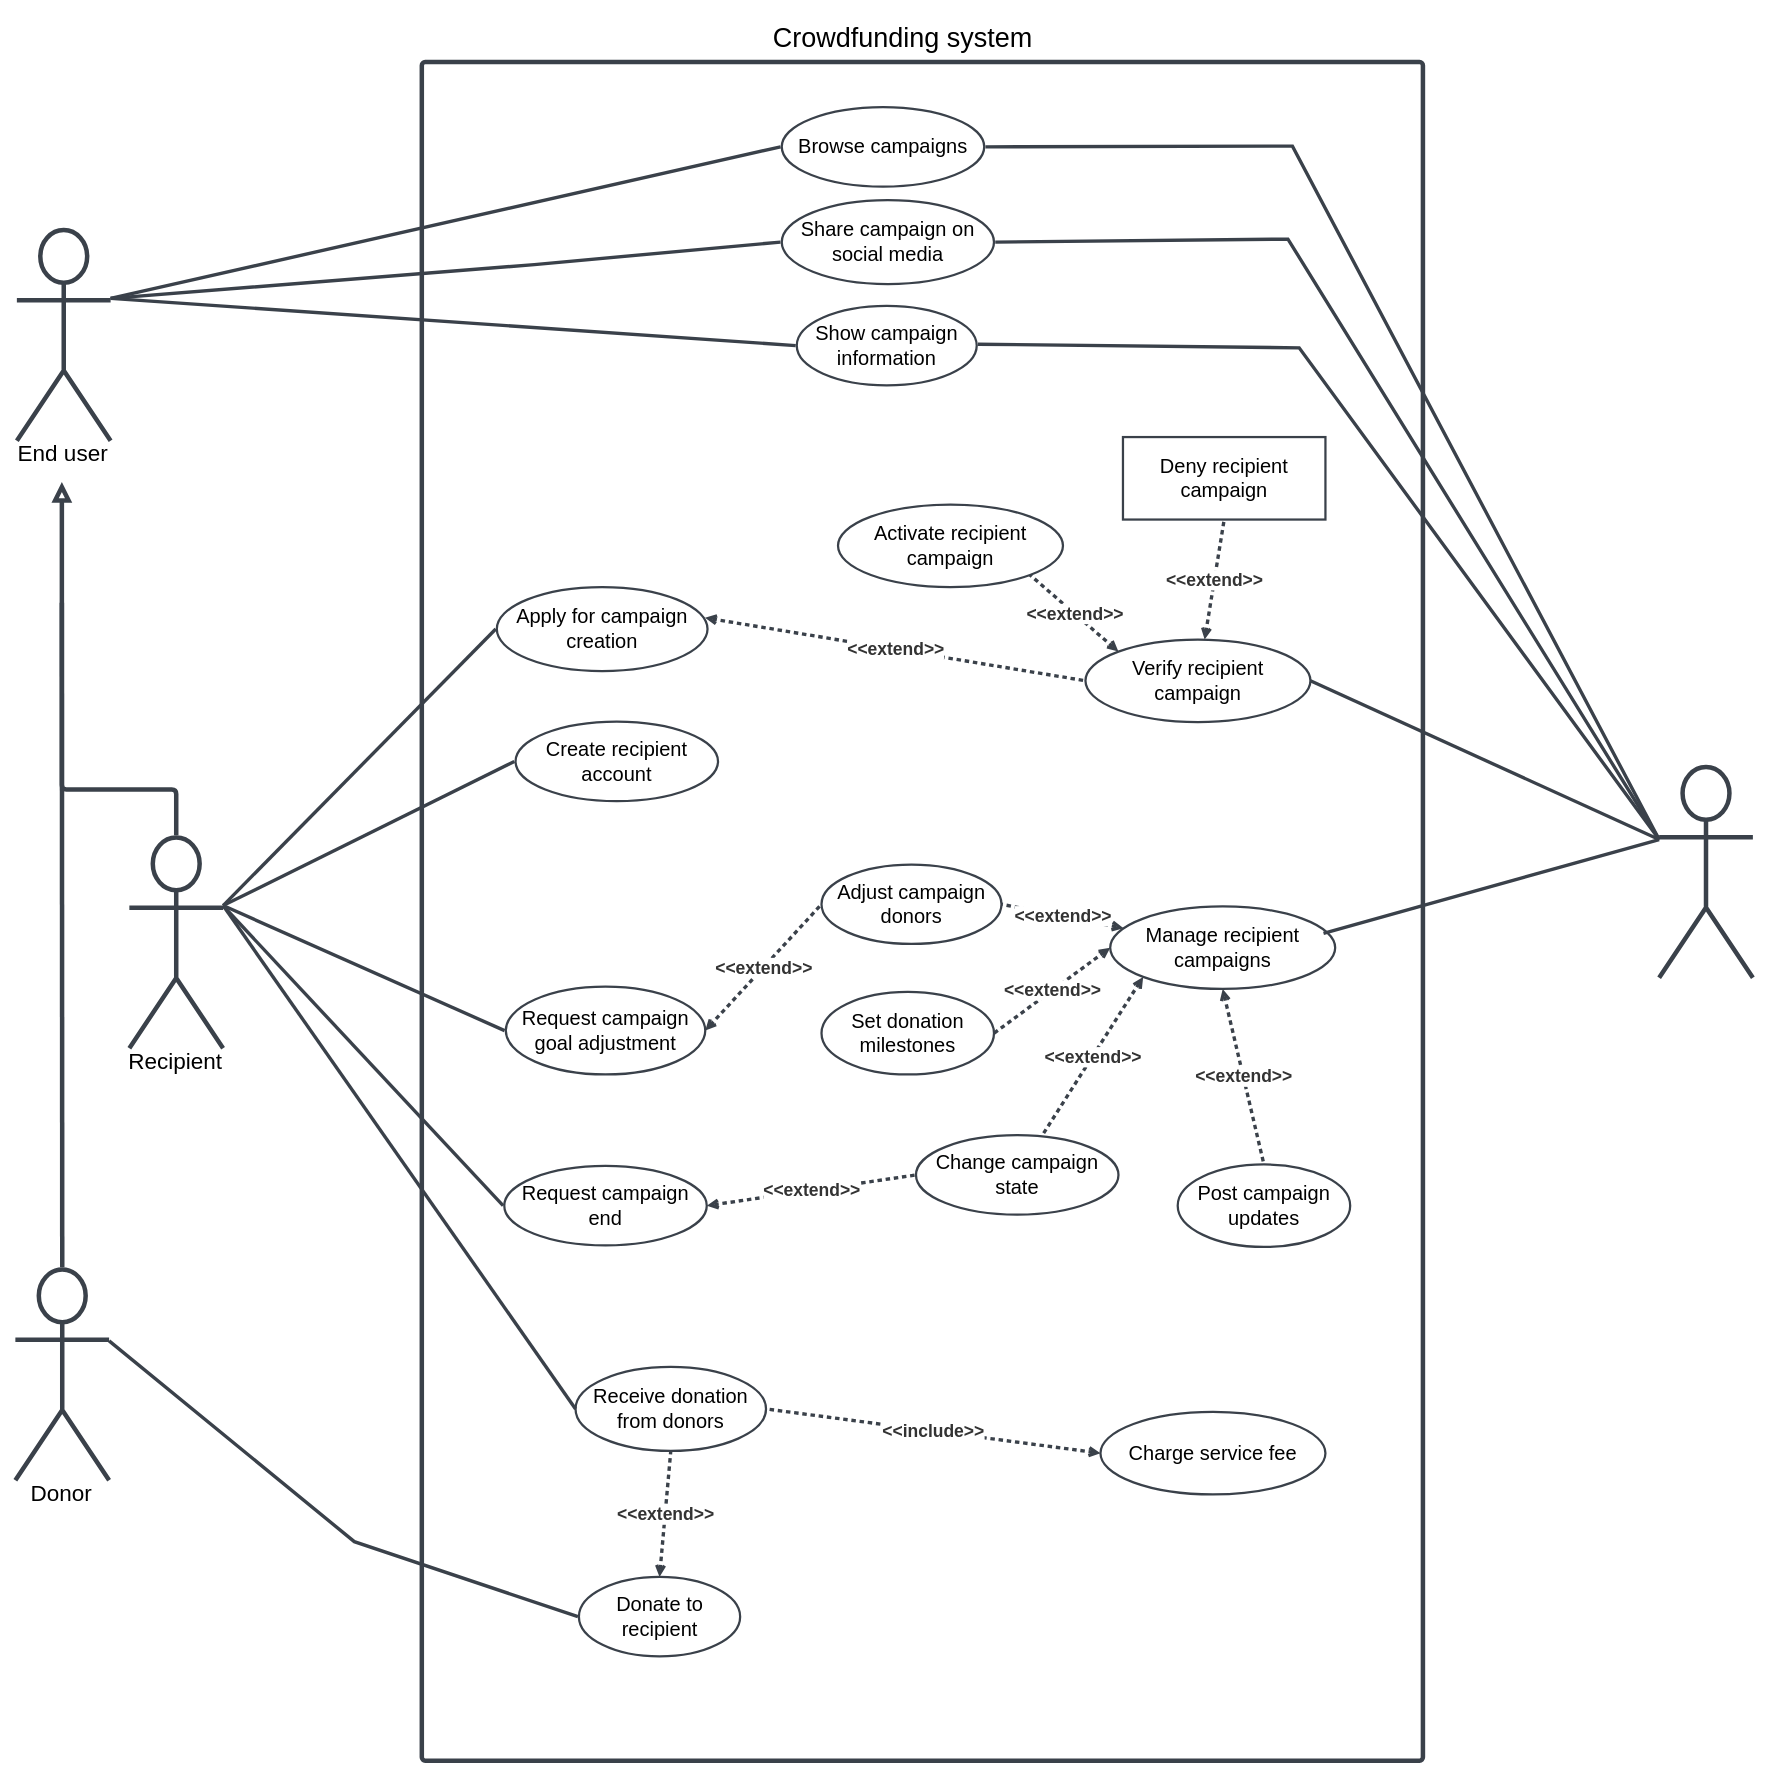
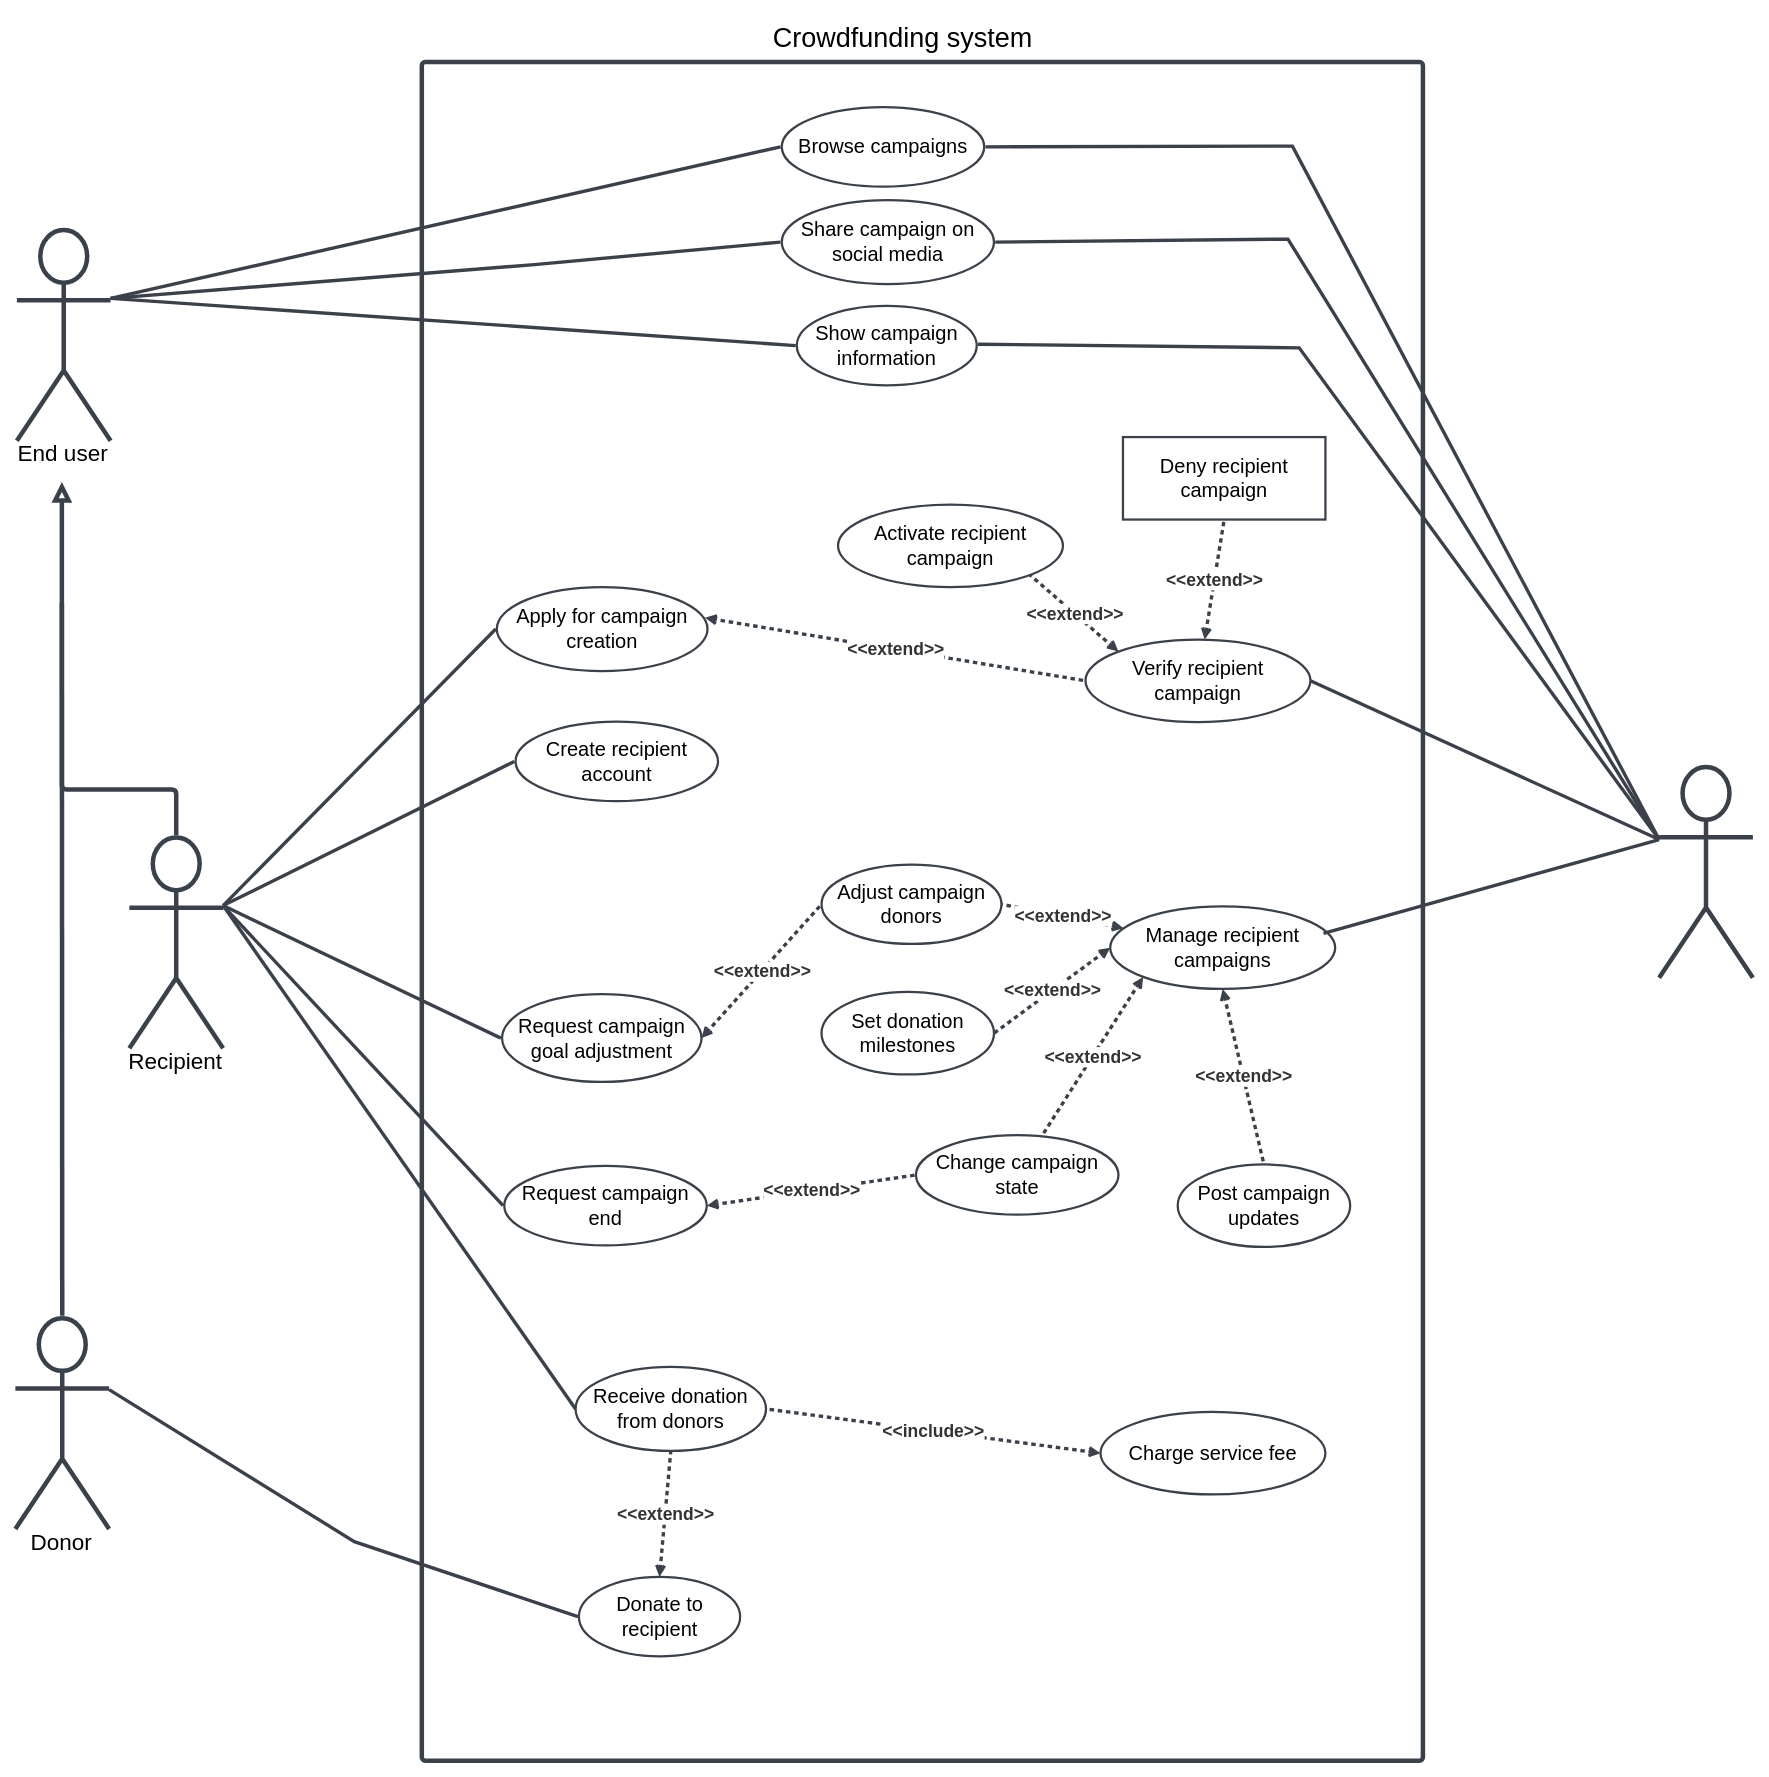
- <mxCell id="11" value="Request campaign goal adjustment" style="html=1;overflow=block;blockSpacing=1;whiteSpace=wrap;ellipse;fontSize=26.7;spacing=3.8;strokeColor=#3a414a;strokeOpacity=100;fillOpacity=100;rounded=1;absoluteArcSize=1;arcSize=9;fillColor=#ffffff;strokeWidth=3;lucidId=JVex3coAQjmz;" parent="2" vertex="1"><mxGeometry x="112" y="1233" width="266" height="117" as="geometry" /></mxCell>
+ <mxCell id="11" value="Request campaign goal adjustment" style="html=1;overflow=block;blockSpacing=1;whiteSpace=wrap;ellipse;fontSize=26.7;spacing=3.8;strokeColor=#3a414a;strokeOpacity=100;fillOpacity=100;rounded=1;absoluteArcSize=1;arcSize=9;fillColor=#ffffff;strokeWidth=3;lucidId=JVex3coAQjmz;" parent="2" vertex="1"><mxGeometry x="107" y="1243" width="266" height="117" as="geometry" /></mxCell>
- <mxCell id="43" value="Donor" style="html=1;overflow=block;blockSpacing=1;shape=umlActor;labelPosition=center;verticalLabelPosition=bottom;verticalAlign=top;whiteSpace=nowrap;fontSize=30;spacing=0;strokeColor=#3a414a;strokeOpacity=100;fillOpacity=100;rounded=1;absoluteArcSize=1;arcSize=9;fillColor=#ffffff;strokeWidth=6;lucidId=Gh_wR6H7Idtn;" parent="1" vertex="1"><mxGeometry x="20" y="1692" width="125" height="281" as="geometry" /></mxCell>
+ <mxCell id="43" value="Donor" style="html=1;overflow=block;blockSpacing=1;shape=umlActor;labelPosition=center;verticalLabelPosition=bottom;verticalAlign=top;whiteSpace=nowrap;fontSize=30;spacing=0;strokeColor=#3a414a;strokeOpacity=100;fillOpacity=100;rounded=1;absoluteArcSize=1;arcSize=9;fillColor=#ffffff;strokeWidth=6;lucidId=Gh_wR6H7Idtn;" parent="1" vertex="1"><mxGeometry x="20" y="1757" width="125" height="281" as="geometry" /></mxCell>
